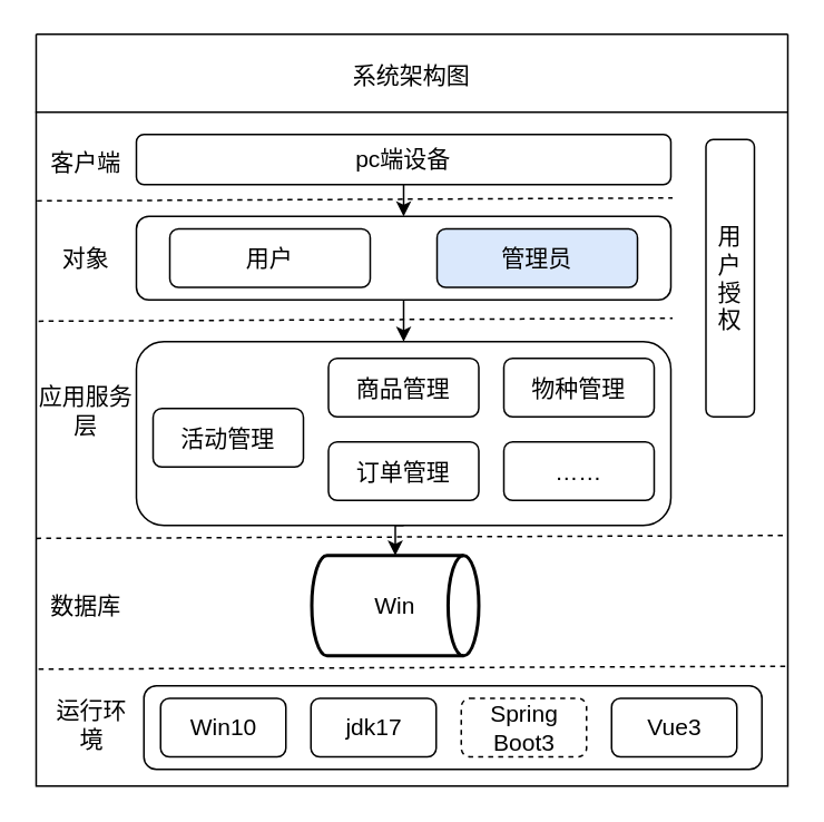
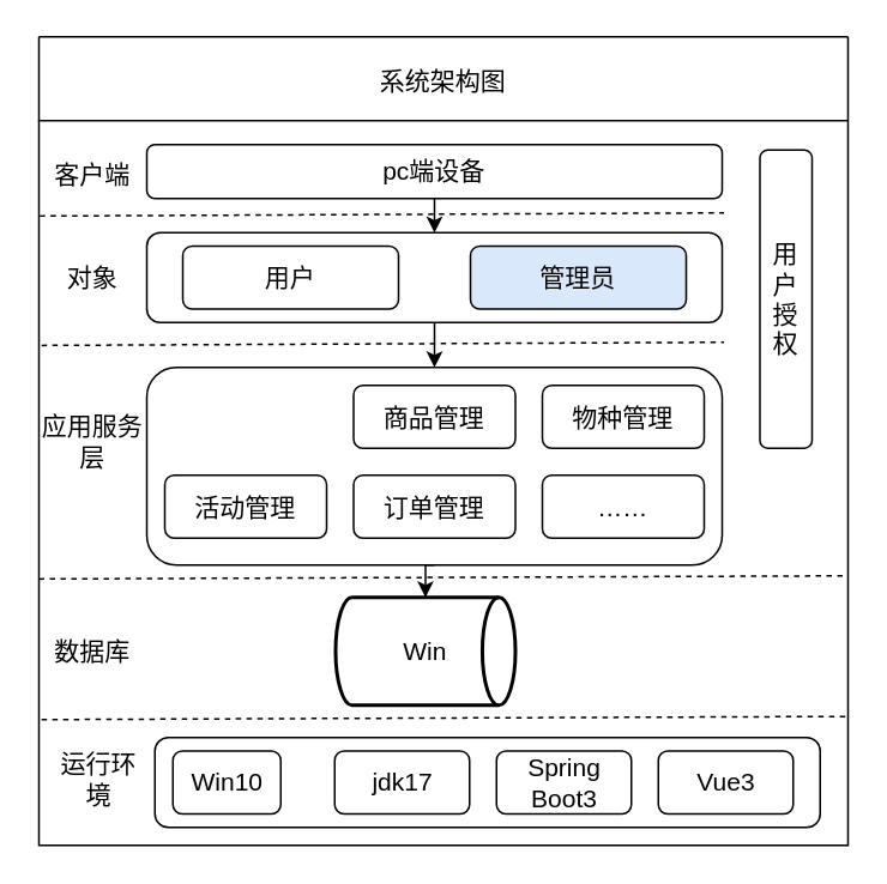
- <mxCell id="13" value="活动管理" style="rounded=1;whiteSpace=wrap;html=1;fontSize=14;" vertex="1" parent="2"><mxGeometry x="70" y="224" width="90" height="35" as="geometry" /></mxCell>
+ <mxCell id="13" value="活动管理" style="rounded=1;whiteSpace=wrap;html=1;fontSize=14;" vertex="1" parent="2"><mxGeometry x="70" y="244" width="90" height="35" as="geometry" /></mxCell>
- <mxCell id="18" value="Win10" style="rounded=1;whiteSpace=wrap;html=1;fontSize=14;" vertex="1" parent="2"><mxGeometry x="74.5" y="397.5" width="75" height="35" as="geometry" /></mxCell>
+ <mxCell id="18" value="Win10" style="rounded=1;whiteSpace=wrap;html=1;fontSize=14;" vertex="1" parent="2"><mxGeometry x="74.5" y="397.5" width="60" height="35" as="geometry" /></mxCell>
- <mxCell id="20" value="Spring Boot3" style="rounded=1;whiteSpace=wrap;html=1;fontSize=14;dashed=1;" vertex="1" parent="2"><mxGeometry x="254.5" y="397.5" width="75" height="35" as="geometry" /></mxCell>
+ <mxCell id="20" value="Spring Boot3" style="rounded=1;whiteSpace=wrap;html=1;fontSize=14;" vertex="1" parent="2"><mxGeometry x="254.5" y="397.5" width="75" height="35" as="geometry" /></mxCell>
